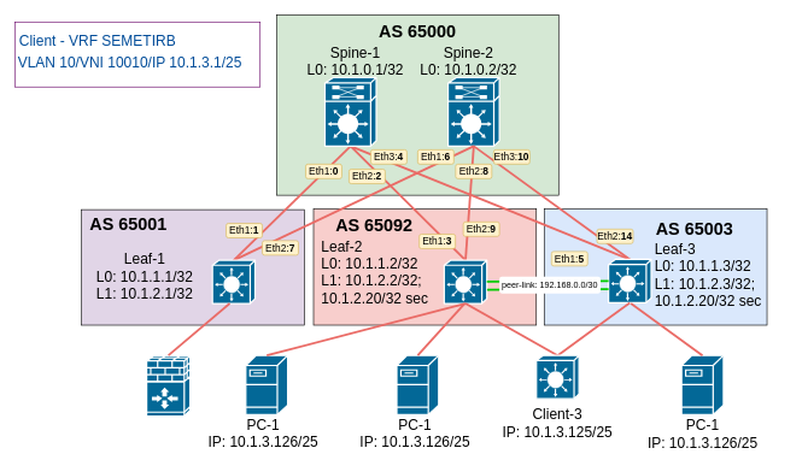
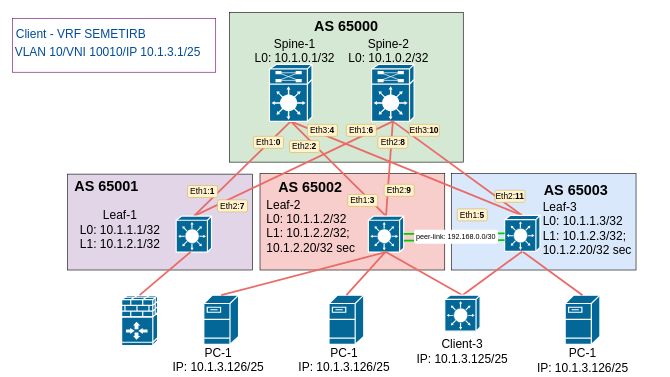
- <mxCell id="31" value="AS 65092" style="text;html=1;strokeColor=none;fillColor=none;align=center;verticalAlign=middle;whiteSpace=wrap;rounded=0;fontSize=24;fontFamily=Helvetica;horizontal=1;fontStyle=1;fontColor=#000000;" parent="1" vertex="1"><mxGeometry x="382" y="299" width="270" height="28" as="geometry" /></mxCell>
+ <mxCell id="31" value="AS 65002" style="text;html=1;strokeColor=none;fillColor=none;align=center;verticalAlign=middle;whiteSpace=wrap;rounded=0;fontSize=24;fontFamily=Helvetica;horizontal=1;fontStyle=1;fontColor=#000000;" parent="1" vertex="1"><mxGeometry x="382" y="299" width="270" height="28" as="geometry" /></mxCell>
- <mxCell id="29" value="Eth2:&lt;b&gt;14&lt;/b&gt;" style="text;html=1;strokeColor=#d6b656;fillColor=#fff2cc;align=center;verticalAlign=middle;whiteSpace=wrap;rounded=1;fontSize=14;fontFamily=Helvetica;horizontal=1;" parent="1" vertex="1"><mxGeometry x="825" y="317" width="50" height="20" as="geometry" /></mxCell>
+ <mxCell id="29" value="Eth2:&lt;b&gt;11&lt;/b&gt;" style="text;html=1;strokeColor=#d6b656;fillColor=#fff2cc;align=center;verticalAlign=middle;whiteSpace=wrap;rounded=1;fontSize=14;fontFamily=Helvetica;horizontal=1;" parent="1" vertex="1"><mxGeometry x="825" y="317" width="50" height="20" as="geometry" /></mxCell>
